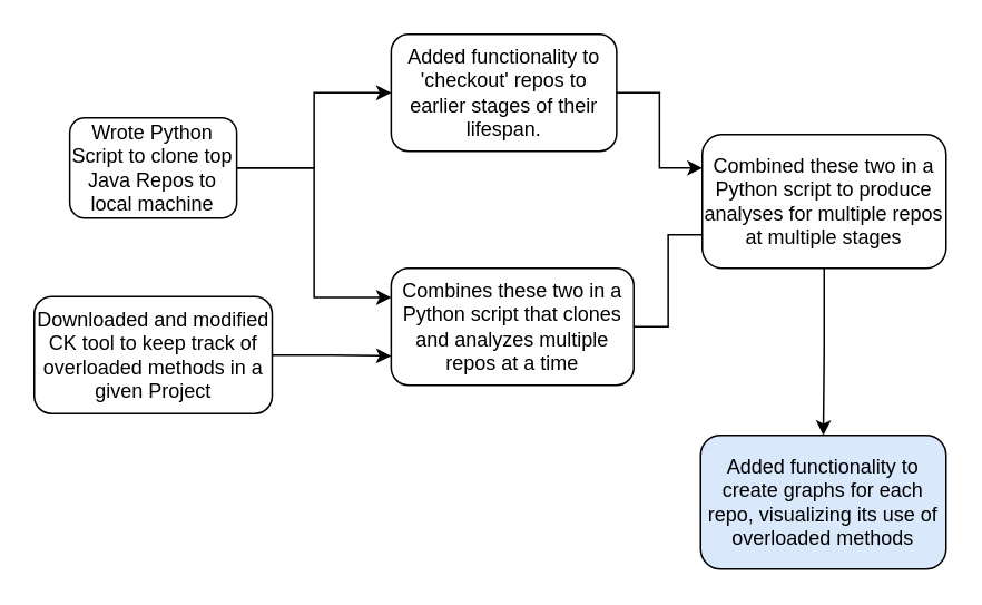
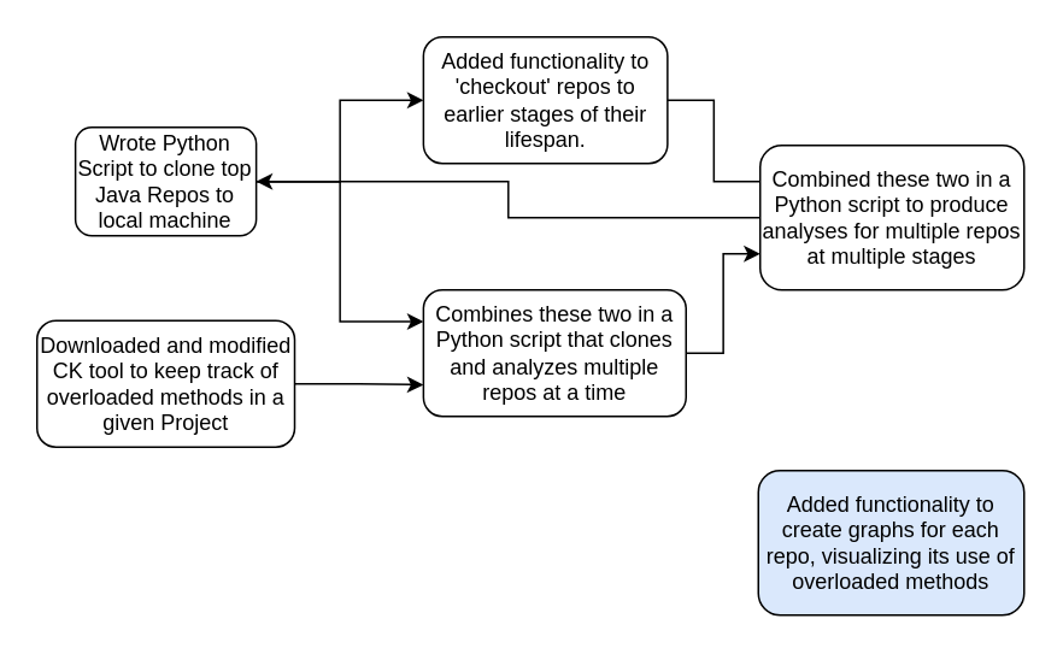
- <mxCell id="9" style="edgeStyle=orthogonalEdgeStyle;rounded=0;orthogonalLoop=1;jettySize=auto;html=1;entryX=0;entryY=0.25;entryDx=0;entryDy=0;" edge="1" parent="1" source="10" target="12"><mxGeometry relative="1" as="geometry" /></mxCell>
+ <mxCell id="9" style="edgeStyle=orthogonalEdgeStyle;rounded=0;orthogonalLoop=1;jettySize=auto;html=1;entryX=0;entryY=0.25;entryDx=0;entryDy=0;endArrow=none;" edge="1" parent="1" source="10" target="12"><mxGeometry relative="1" as="geometry" /></mxCell>
- <mxCell id="7" style="edgeStyle=orthogonalEdgeStyle;rounded=0;orthogonalLoop=1;jettySize=auto;html=1;entryX=0;entryY=0.75;entryDx=0;entryDy=0;endArrow=none;" edge="1" parent="1" source="8" target="12"><mxGeometry relative="1" as="geometry" /></mxCell>
+ <mxCell id="7" style="edgeStyle=orthogonalEdgeStyle;rounded=0;orthogonalLoop=1;jettySize=auto;html=1;entryX=0;entryY=0.75;entryDx=0;entryDy=0;" edge="1" parent="1" source="8" target="12"><mxGeometry relative="1" as="geometry" /></mxCell>
- <mxCell id="11" value="" style="edgeStyle=orthogonalEdgeStyle;rounded=0;orthogonalLoop=1;jettySize=auto;html=1;" edge="1" parent="1" source="12" target="13"><mxGeometry relative="1" as="geometry" /></mxCell>
+ <mxCell id="11" value="" style="edgeStyle=orthogonalEdgeStyle;rounded=0;orthogonalLoop=1;jettySize=auto;html=1;" edge="1" parent="1" source="12" target="4"><mxGeometry relative="1" as="geometry" /></mxCell>
